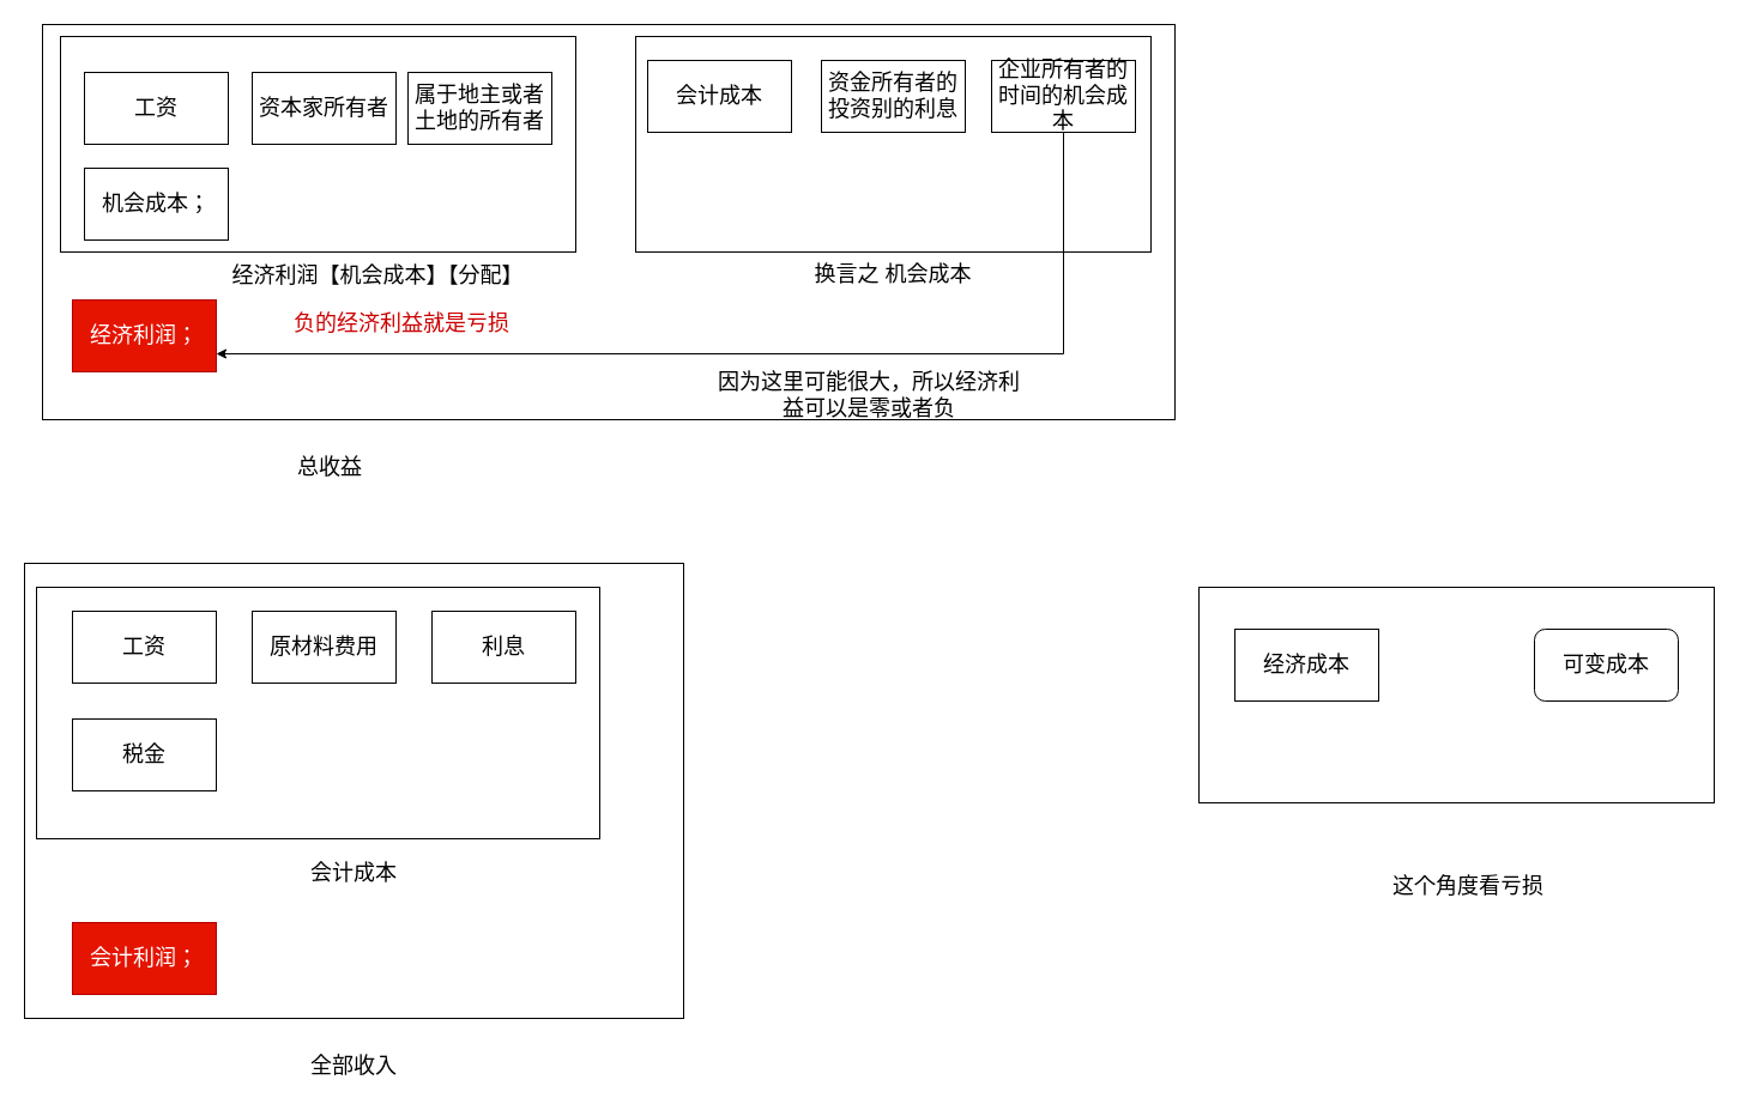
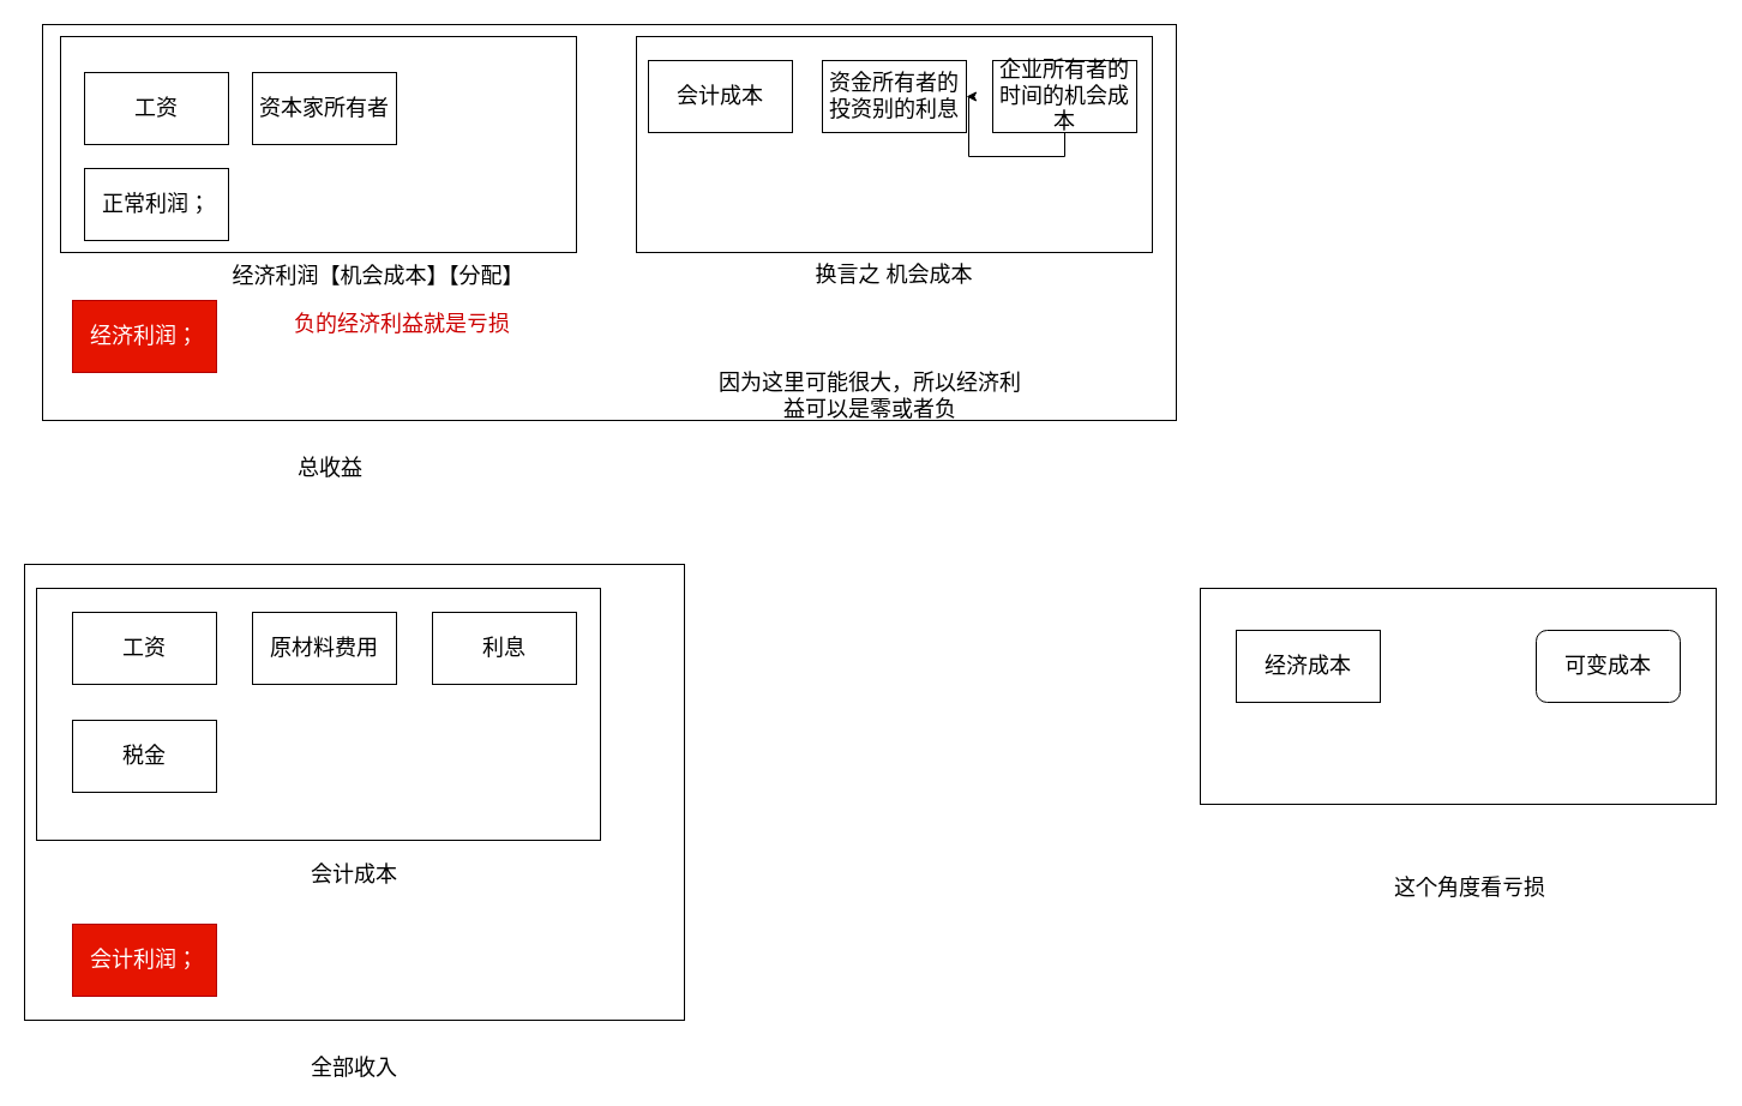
- <mxCell id="7" value="&lt;font style=&quot;font-size: 18px&quot;&gt;属于地主或者土地的所有者&lt;/font&gt;" style="rounded=0;whiteSpace=wrap;html=1;" parent="1" vertex="1"><mxGeometry x="340" y="60" width="120" height="60" as="geometry" /></mxCell>
- <mxCell id="9" value="&lt;font style=&quot;font-size: 18px&quot;&gt;机会成本；&lt;/font&gt;" style="rounded=0;whiteSpace=wrap;html=1;" parent="1" vertex="1"><mxGeometry x="70" y="140" width="120" height="60" as="geometry" /></mxCell>
+ <mxCell id="9" value="&lt;font style=&quot;font-size: 18px&quot;&gt;正常利润；&lt;/font&gt;" style="rounded=0;whiteSpace=wrap;html=1;" parent="1" vertex="1"><mxGeometry x="70" y="140" width="120" height="60" as="geometry" /></mxCell>
- <mxCell id="23" style="edgeStyle=orthogonalEdgeStyle;rounded=0;orthogonalLoop=1;jettySize=auto;html=1;exitX=0.5;exitY=1;exitDx=0;exitDy=0;entryX=1;entryY=0.75;entryDx=0;entryDy=0;" parent="1" source="24" target="10" edge="1"><mxGeometry relative="1" as="geometry" /></mxCell>
+ <mxCell id="23" style="edgeStyle=orthogonalEdgeStyle;rounded=0;orthogonalLoop=1;jettySize=auto;html=1;exitX=0.5;exitY=1;exitDx=0;exitDy=0;" parent="1" source="24" target="25" edge="1"><mxGeometry relative="1" as="geometry" /></mxCell>
